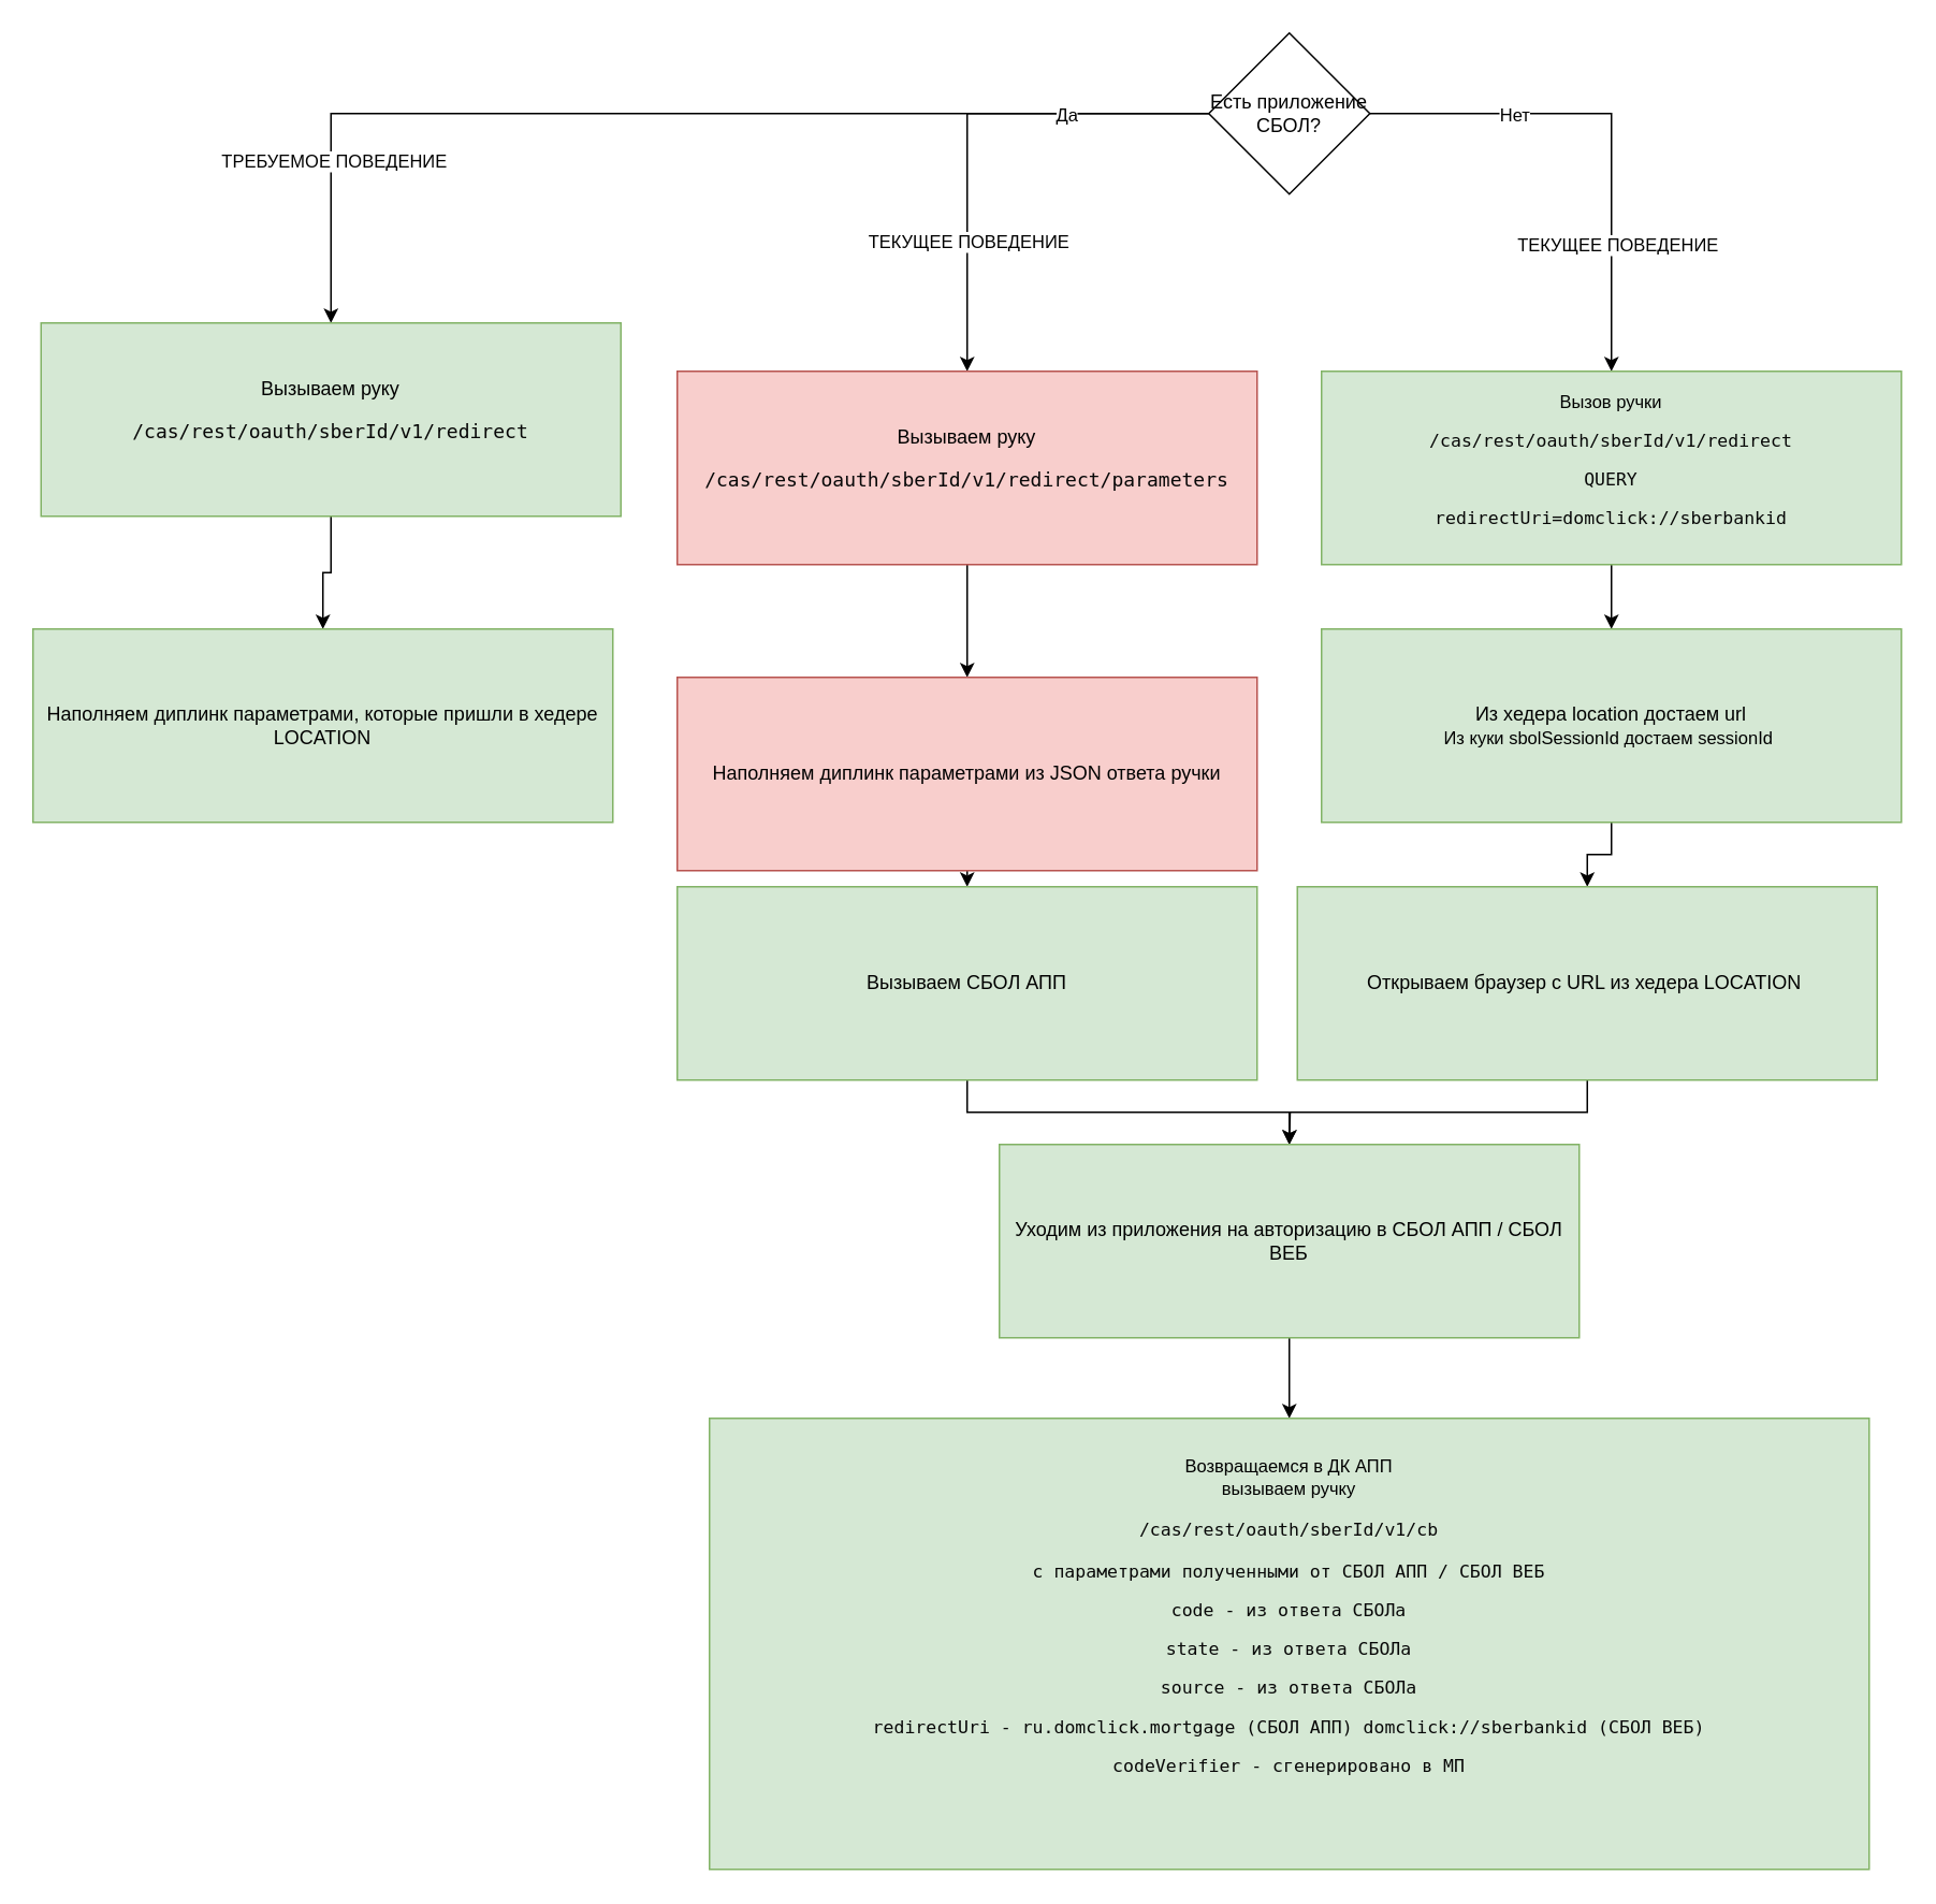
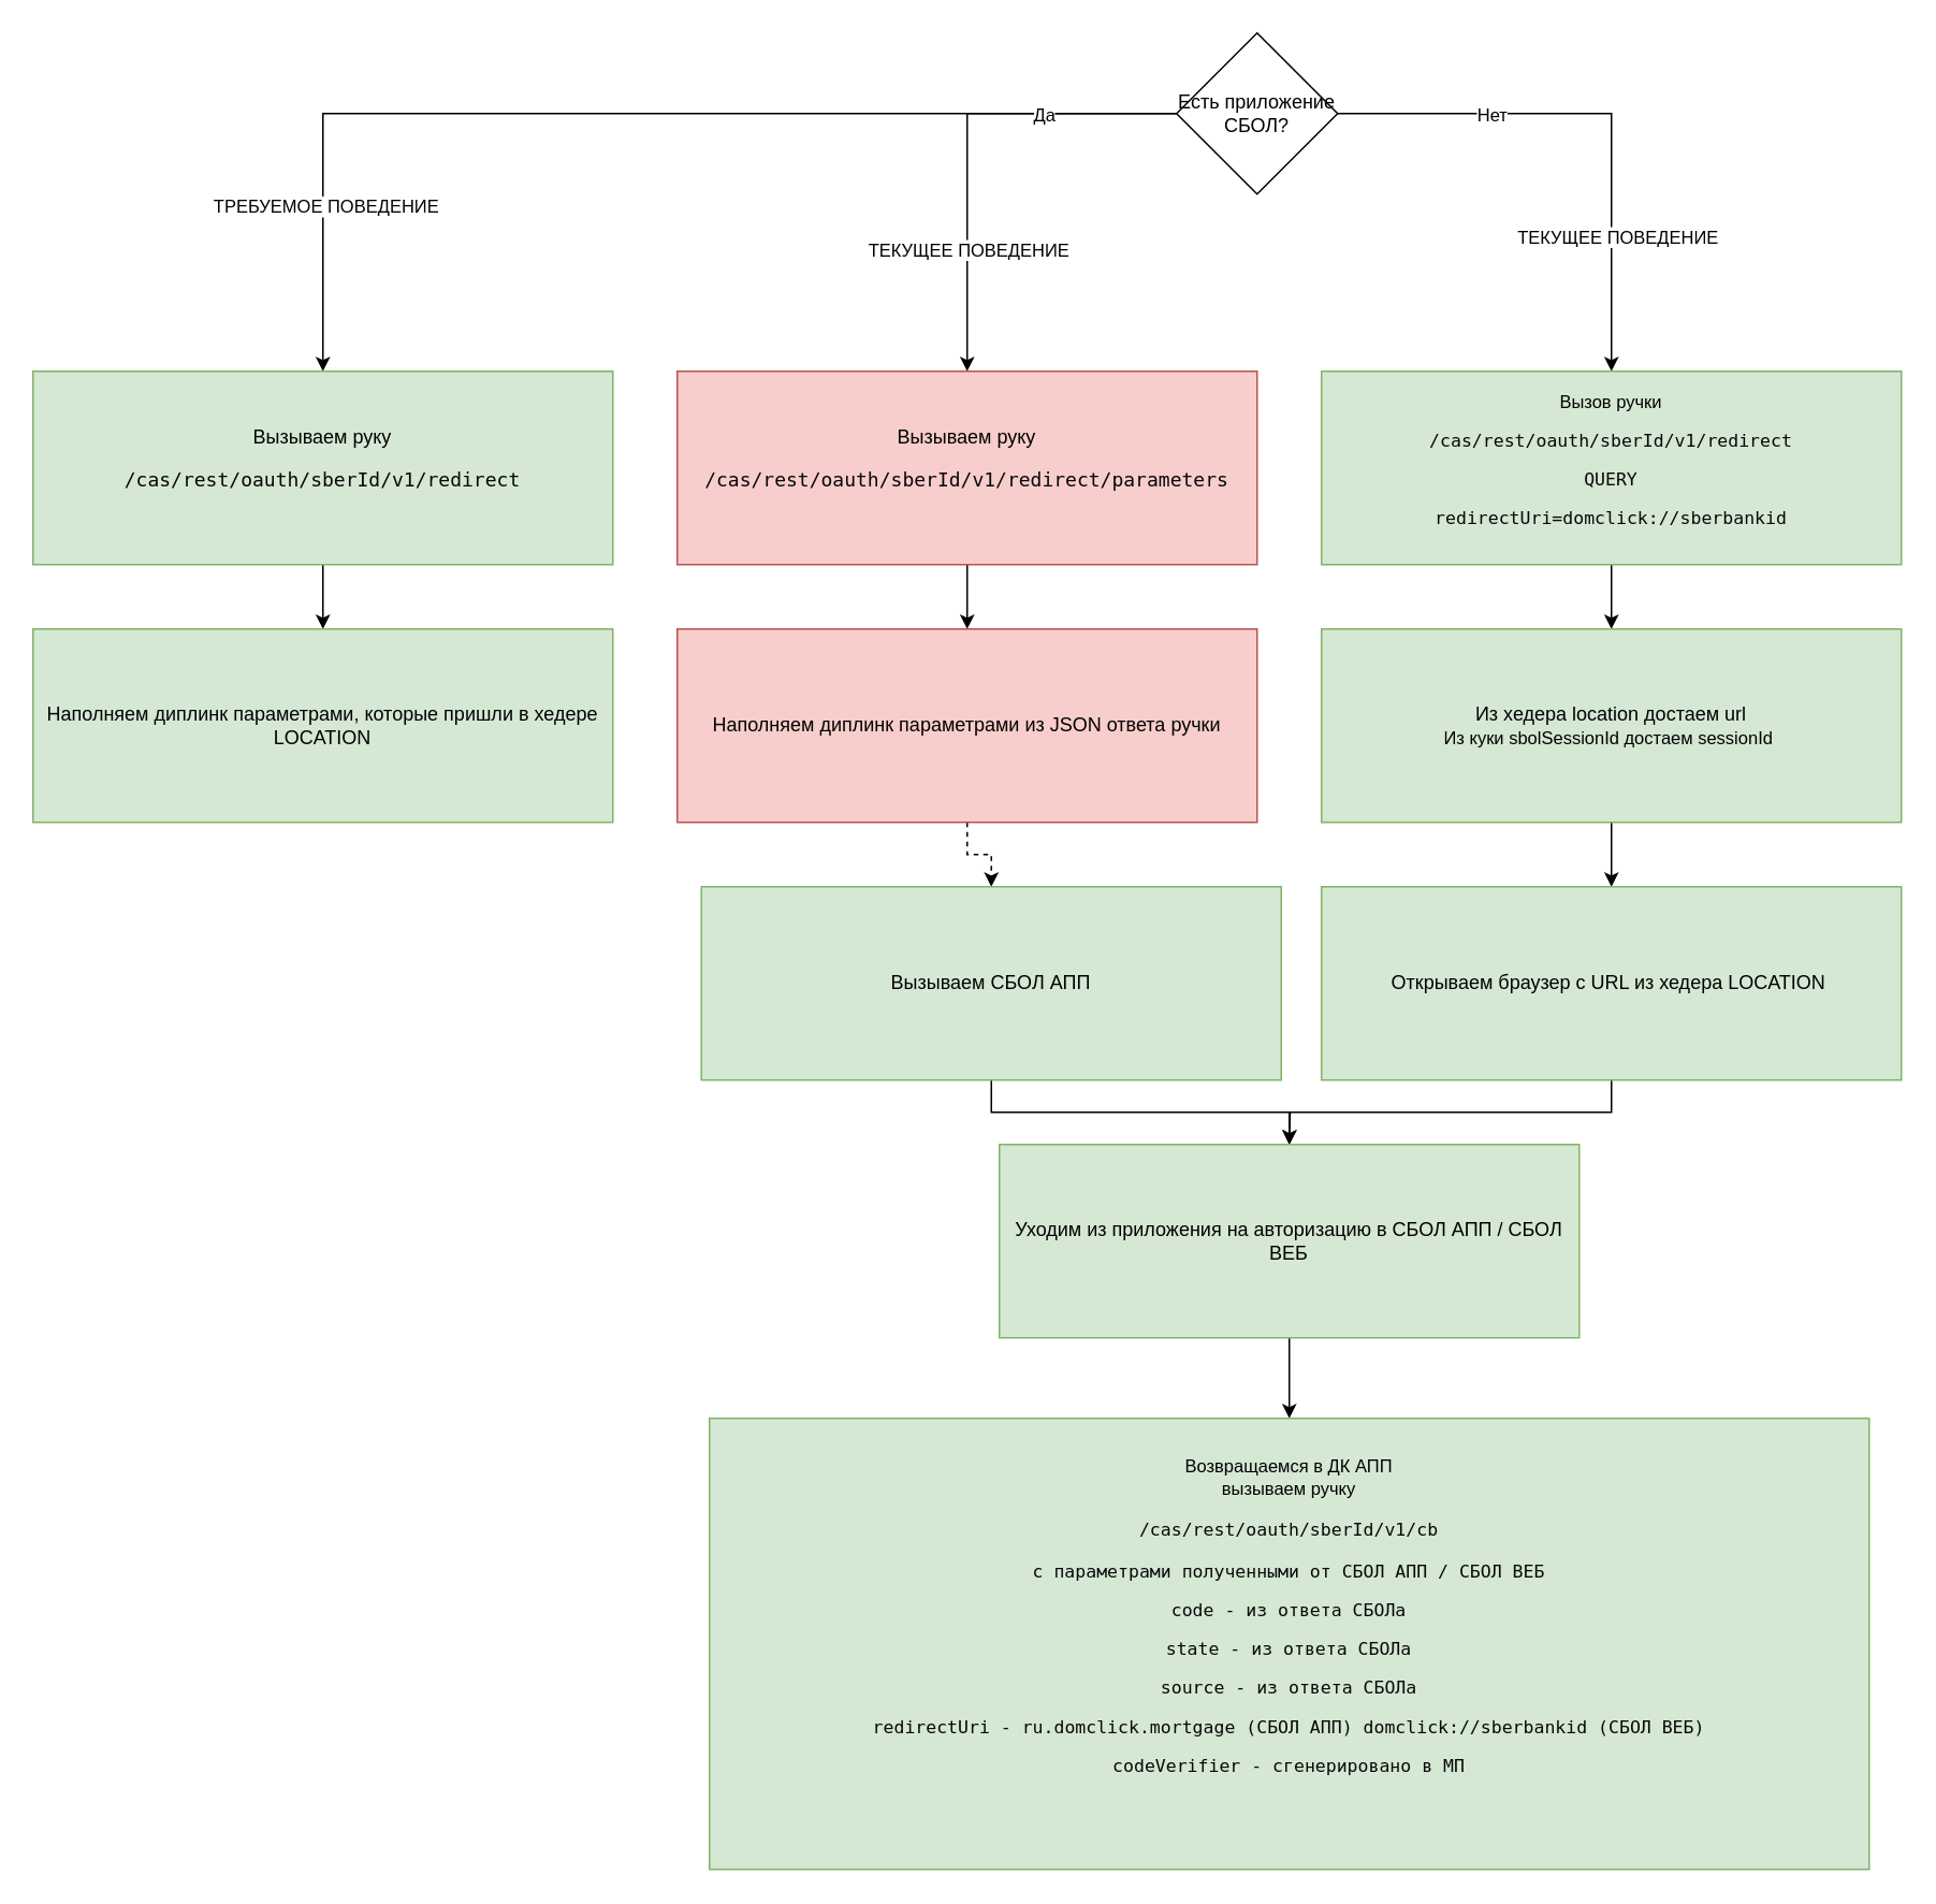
- <mxCell id="4" value="Есть приложение СБОЛ?" style="rhombus;whiteSpace=wrap;html=1;" vertex="1" parent="1"><mxGeometry x="750" y="20" width="100" height="100" as="geometry" /></mxCell>
+ <mxCell id="4" value="Есть приложение СБОЛ?" style="rhombus;whiteSpace=wrap;html=1;" vertex="1" parent="1"><mxGeometry x="730" y="20" width="100" height="100" as="geometry" /></mxCell>
- <mxCell id="24" value="&lt;font style=&quot;font-size: 12px;&quot;&gt;Вызываем руку&lt;br&gt;&lt;/font&gt;&lt;div style=&quot;color: rgb(8, 8, 8); font-family: Menlo, monospace;&quot;&gt;&lt;pre style=&quot;&quot;&gt;&lt;font style=&quot;font-size: 12px;&quot;&gt;/cas/rest/oauth/sberId/v1/redirect&lt;/font&gt;&lt;/pre&gt;&lt;/div&gt;" style="rounded=0;whiteSpace=wrap;html=1;fillColor=#d5e8d4;strokeColor=#82b366;labelBackgroundColor=none;" vertex="1" parent="1"><mxGeometry x="25" y="200" width="360" height="120" as="geometry" /></mxCell>
+ <mxCell id="24" value="&lt;font style=&quot;font-size: 12px;&quot;&gt;Вызываем руку&lt;br&gt;&lt;/font&gt;&lt;div style=&quot;color: rgb(8, 8, 8); font-family: Menlo, monospace;&quot;&gt;&lt;pre style=&quot;&quot;&gt;&lt;font style=&quot;font-size: 12px;&quot;&gt;/cas/rest/oauth/sberId/v1/redirect&lt;/font&gt;&lt;/pre&gt;&lt;/div&gt;" style="rounded=0;whiteSpace=wrap;html=1;fillColor=#d5e8d4;strokeColor=#82b366;labelBackgroundColor=none;" vertex="1" parent="1"><mxGeometry x="20" y="230" width="360" height="120" as="geometry" /></mxCell>
- <mxCell id="20" value="Наполняем диплинк параметрами из JSON ответа ручки" style="rounded=0;whiteSpace=wrap;html=1;fillColor=#f8cecc;strokeColor=#b85450;" vertex="1" parent="1"><mxGeometry x="420" y="420" width="360" height="120" as="geometry" /></mxCell>
+ <mxCell id="20" value="Наполняем диплинк параметрами из JSON ответа ручки" style="rounded=0;whiteSpace=wrap;html=1;fillColor=#f8cecc;strokeColor=#b85450;" vertex="1" parent="1"><mxGeometry x="420" y="390" width="360" height="120" as="geometry" /></mxCell>
- <mxCell id="22" value="Вызываем СБОЛ АПП" style="rounded=0;whiteSpace=wrap;html=1;fillColor=#d5e8d4;strokeColor=#82b366;" vertex="1" parent="1"><mxGeometry x="420" y="550" width="360" height="120" as="geometry" /></mxCell>
+ <mxCell id="22" value="Вызываем СБОЛ АПП" style="rounded=0;whiteSpace=wrap;html=1;fillColor=#d5e8d4;strokeColor=#82b366;" vertex="1" parent="1"><mxGeometry x="435" y="550" width="360" height="120" as="geometry" /></mxCell>
- <mxCell id="16" value="Открываем браузер с URL из хедера LOCATION&lt;span style=&quot;font-size: 11px;&quot;&gt;&amp;nbsp;&lt;br&gt;&lt;/span&gt;" style="rounded=0;whiteSpace=wrap;html=1;fillColor=#d5e8d4;strokeColor=#82b366;" vertex="1" parent="1"><mxGeometry x="805" y="550" width="360" height="120" as="geometry" /></mxCell>
+ <mxCell id="16" value="Открываем браузер с URL из хедера LOCATION&lt;span style=&quot;font-size: 11px;&quot;&gt;&amp;nbsp;&lt;br&gt;&lt;/span&gt;" style="rounded=0;whiteSpace=wrap;html=1;fillColor=#d5e8d4;strokeColor=#82b366;" vertex="1" parent="1"><mxGeometry x="820" y="550" width="360" height="120" as="geometry" /></mxCell>
